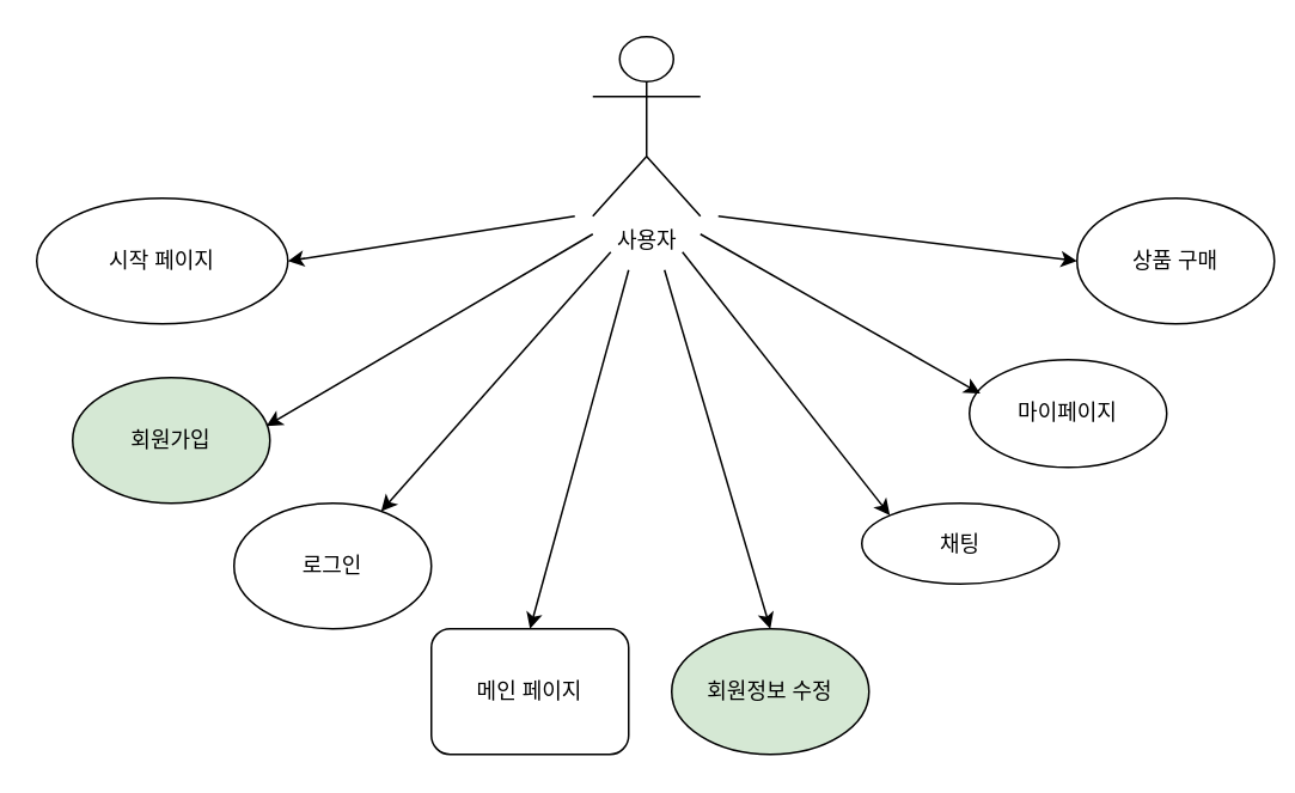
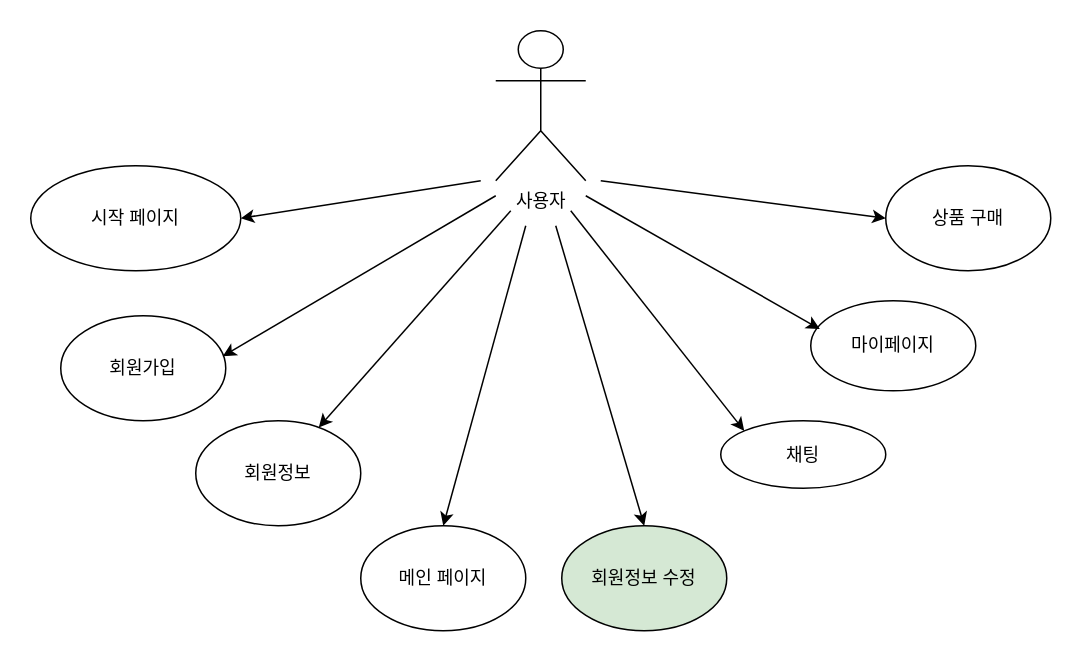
- <mxCell id="10" value="상품 구매" style="ellipse;whiteSpace=wrap;html=1;" vertex="1" parent="1"><mxGeometry x="600" y="110" width="110" height="70" as="geometry" /></mxCell>
+ <mxCell id="10" value="상품 구매" style="ellipse;whiteSpace=wrap;html=1;" vertex="1" parent="1"><mxGeometry x="590" y="110" width="110" height="70" as="geometry" /></mxCell>
- <mxCell id="4" value="회원가입" style="ellipse;whiteSpace=wrap;html=1;fillColor=#d5e8d4;" vertex="1" parent="1"><mxGeometry x="40" y="210" width="110" height="70" as="geometry" /></mxCell>
+ <mxCell id="4" value="회원가입" style="ellipse;whiteSpace=wrap;html=1;" vertex="1" parent="1"><mxGeometry x="40" y="210" width="110" height="70" as="geometry" /></mxCell>
- <mxCell id="5" value="로그인" style="ellipse;whiteSpace=wrap;html=1;" vertex="1" parent="1"><mxGeometry x="130" y="280" width="110" height="70" as="geometry" /></mxCell>
+ <mxCell id="5" value="회원정보" style="ellipse;whiteSpace=wrap;html=1;" vertex="1" parent="1"><mxGeometry x="130" y="280" width="110" height="70" as="geometry" /></mxCell>
- <mxCell id="6" value="메인 페이지" style="whiteSpace=wrap;html=1;rounded=1;" vertex="1" parent="1"><mxGeometry x="240" y="350" width="110" height="70" as="geometry" /></mxCell>
+ <mxCell id="6" value="메인 페이지" style="ellipse;whiteSpace=wrap;html=1;" vertex="1" parent="1"><mxGeometry x="240" y="350" width="110" height="70" as="geometry" /></mxCell>
